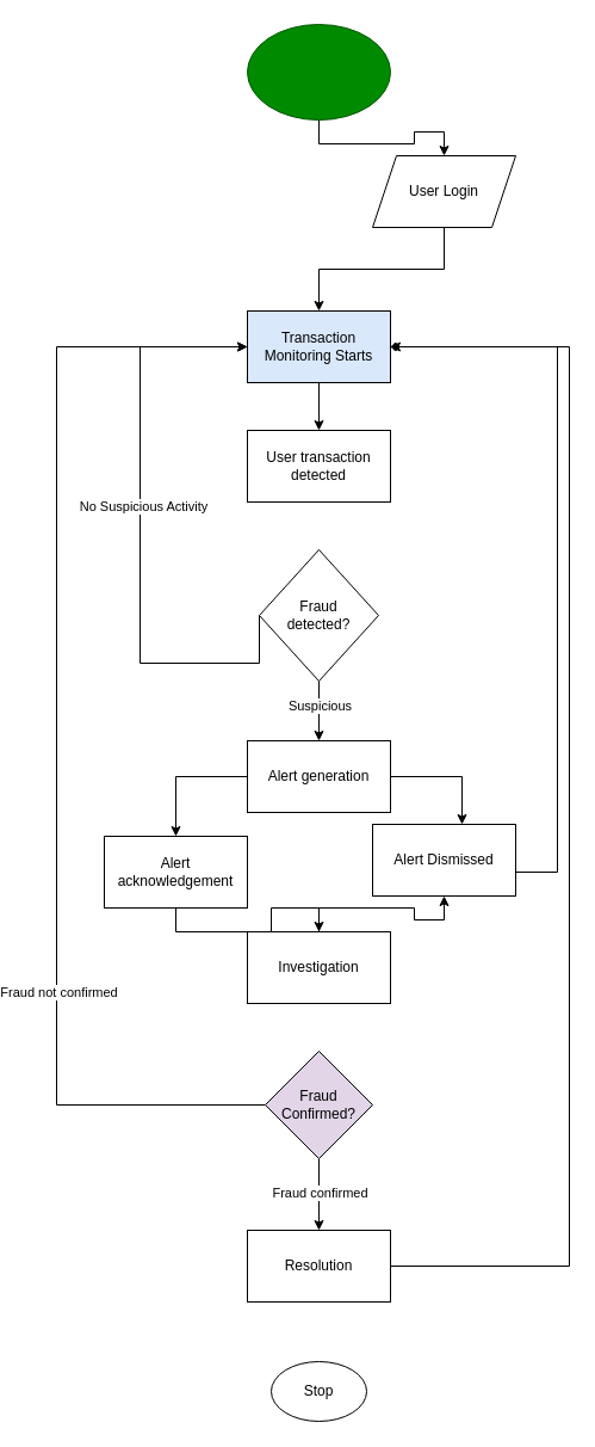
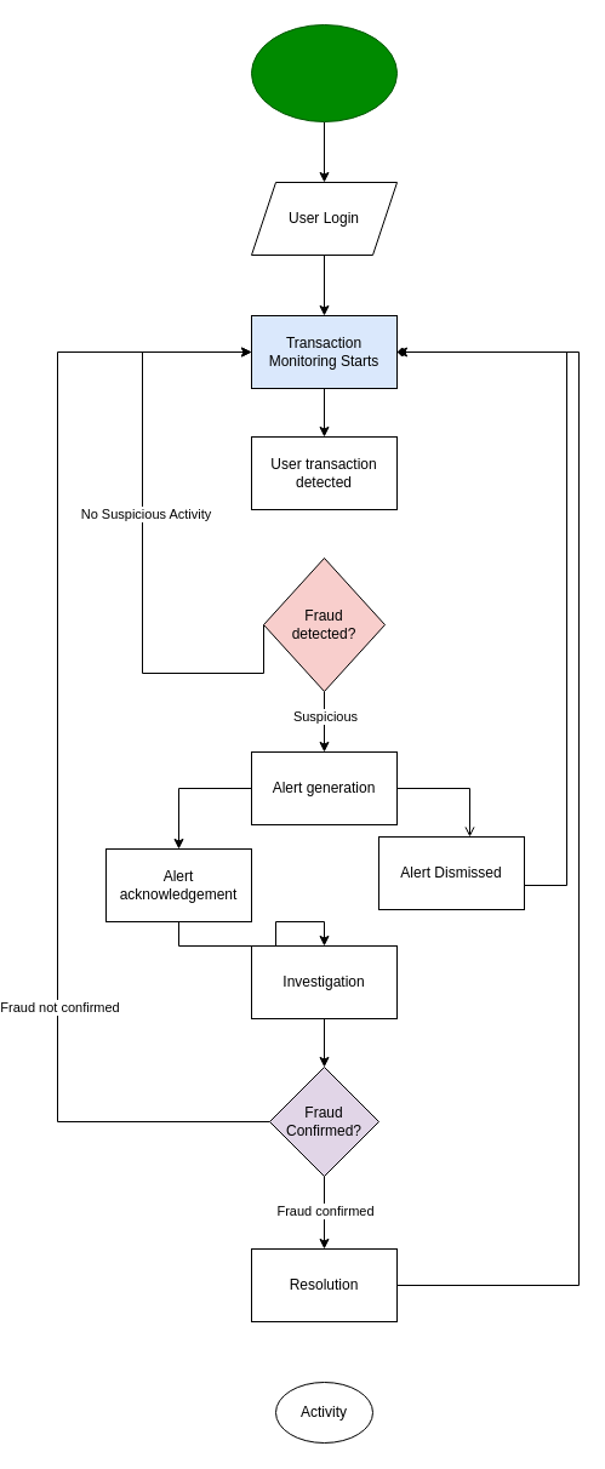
- <mxCell id="5" value="User Login" style="shape=parallelogram;perimeter=parallelogramPerimeter;whiteSpace=wrap;html=1;fixedSize=1;" vertex="1" parent="1"><mxGeometry x="285" y="130" width="120" height="60" as="geometry" /></mxCell>
+ <mxCell id="5" value="User Login" style="shape=parallelogram;perimeter=parallelogramPerimeter;whiteSpace=wrap;html=1;fixedSize=1;" vertex="1" parent="1"><mxGeometry x="180" y="150" width="120" height="60" as="geometry" /></mxCell>
- <mxCell id="13" value="Fraud &lt;br&gt;detected?" style="rhombus;whiteSpace=wrap;html=1;" vertex="1" parent="1"><mxGeometry x="190" y="460" width="100" height="110" as="geometry" /></mxCell>
+ <mxCell id="13" value="Fraud &lt;br&gt;detected?" style="rhombus;whiteSpace=wrap;html=1;fillColor=#f8cecc;" vertex="1" parent="1"><mxGeometry x="190" y="460" width="100" height="110" as="geometry" /></mxCell>
- <mxCell id="15" value="" style="edgeStyle=orthogonalEdgeStyle;rounded=0;orthogonalLoop=1;jettySize=auto;html=1;" edge="1" parent="1" source="16" target="20"><mxGeometry relative="1" as="geometry"><Array as="points"><mxPoint x="360" y="650" /></Array></mxGeometry></mxCell>
+ <mxCell id="15" value="" style="edgeStyle=orthogonalEdgeStyle;rounded=0;orthogonalLoop=1;jettySize=auto;html=1;endArrow=open;" edge="1" parent="1" source="16" target="20"><mxGeometry relative="1" as="geometry"><Array as="points"><mxPoint x="360" y="650" /></Array></mxGeometry></mxCell>
- <mxCell id="21" value="" style="edgeStyle=orthogonalEdgeStyle;rounded=0;orthogonalLoop=1;jettySize=auto;html=1;" edge="1" parent="1" source="22" target="20"><mxGeometry relative="1" as="geometry" /></mxCell>
+ <mxCell id="21" value="" style="edgeStyle=orthogonalEdgeStyle;rounded=0;orthogonalLoop=1;jettySize=auto;html=1;" edge="1" parent="1" source="22" target="27"><mxGeometry relative="1" as="geometry" /></mxCell>
- <mxCell id="30" value="Stop" style="ellipse;whiteSpace=wrap;html=1;" vertex="1" parent="1"><mxGeometry x="200" y="1140" width="80" height="50" as="geometry" /></mxCell>
+ <mxCell id="30" value="Activity" style="ellipse;whiteSpace=wrap;html=1;" vertex="1" parent="1"><mxGeometry x="200" y="1140" width="80" height="50" as="geometry" /></mxCell>
